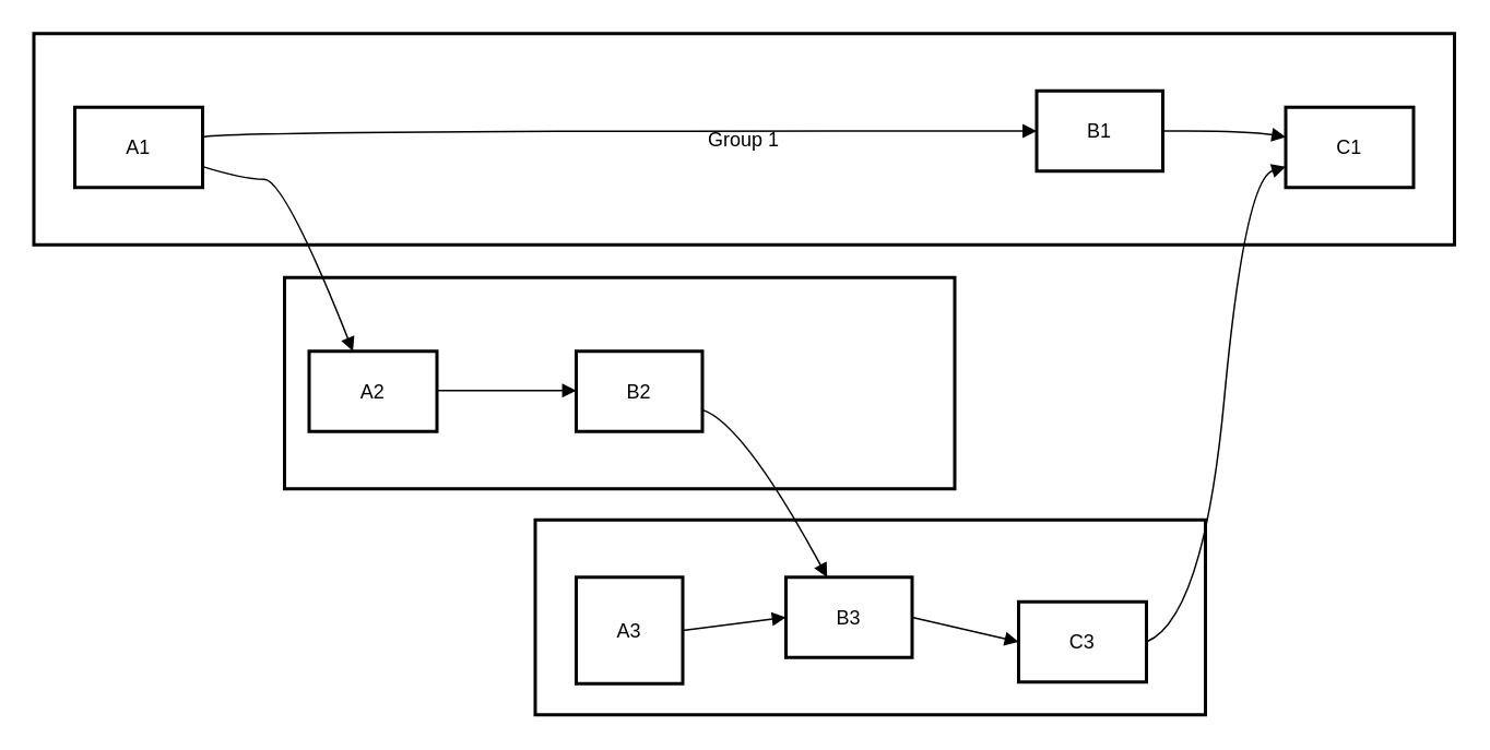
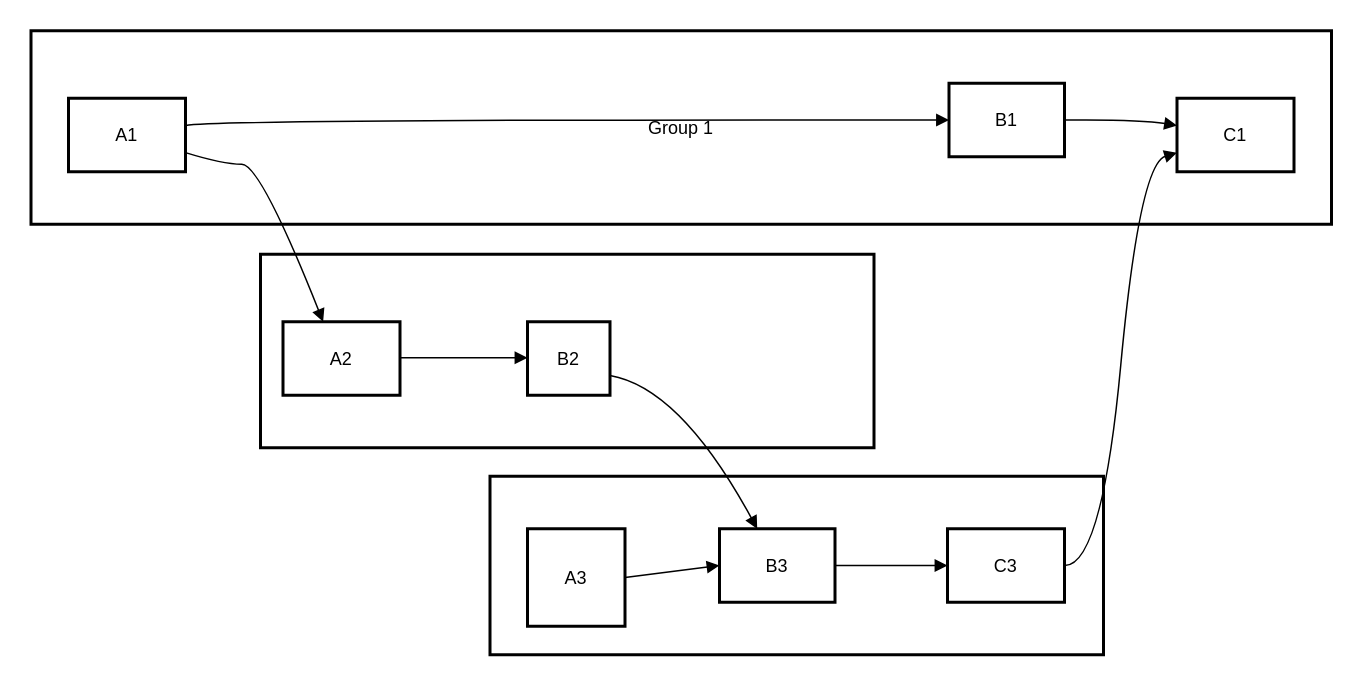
- <mxCell id="9" value="B2" style="whiteSpace=wrap;strokeWidth=2;" vertex="1" parent="1"><mxGeometry x="351" y="214" width="77" height="49" as="geometry" /></mxCell>
+ <mxCell id="9" value="B2" style="whiteSpace=wrap;strokeWidth=2;" vertex="1" parent="1"><mxGeometry x="351" y="214" width="55" height="49" as="geometry" /></mxCell>
- <mxCell id="12" value="C3" style="whiteSpace=wrap;strokeWidth=2;" vertex="1" parent="1"><mxGeometry x="621" y="367" width="78" height="49" as="geometry" /></mxCell>
+ <mxCell id="12" value="C3" style="whiteSpace=wrap;strokeWidth=2;" vertex="1" parent="1"><mxGeometry x="631" y="352" width="78" height="49" as="geometry" /></mxCell>
